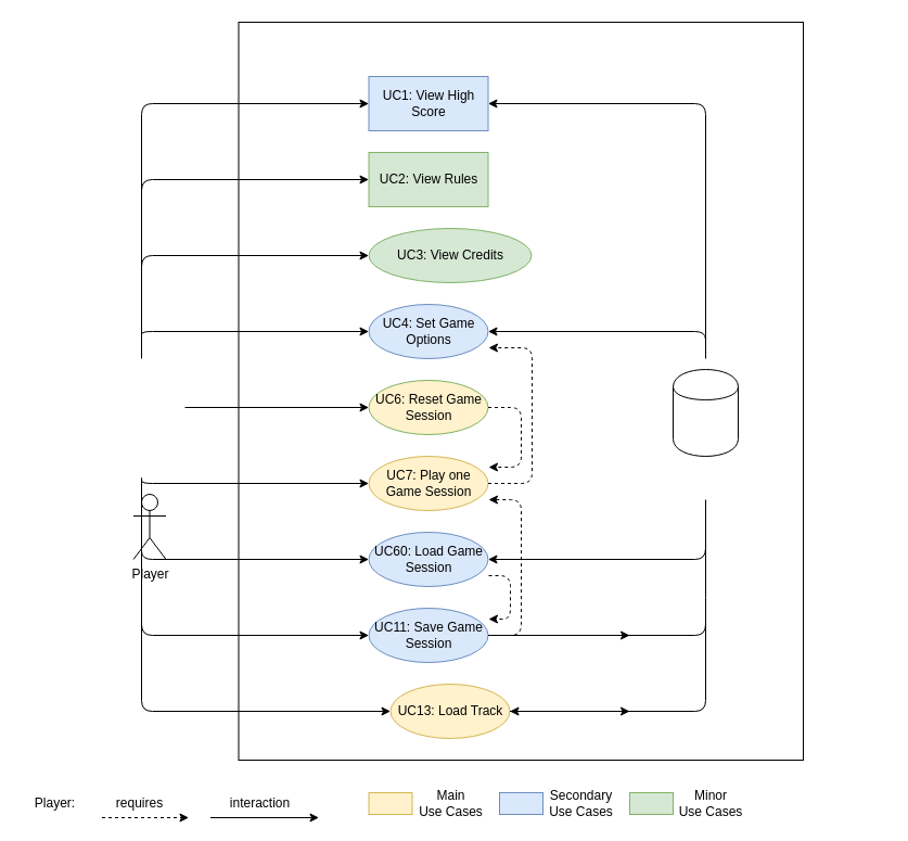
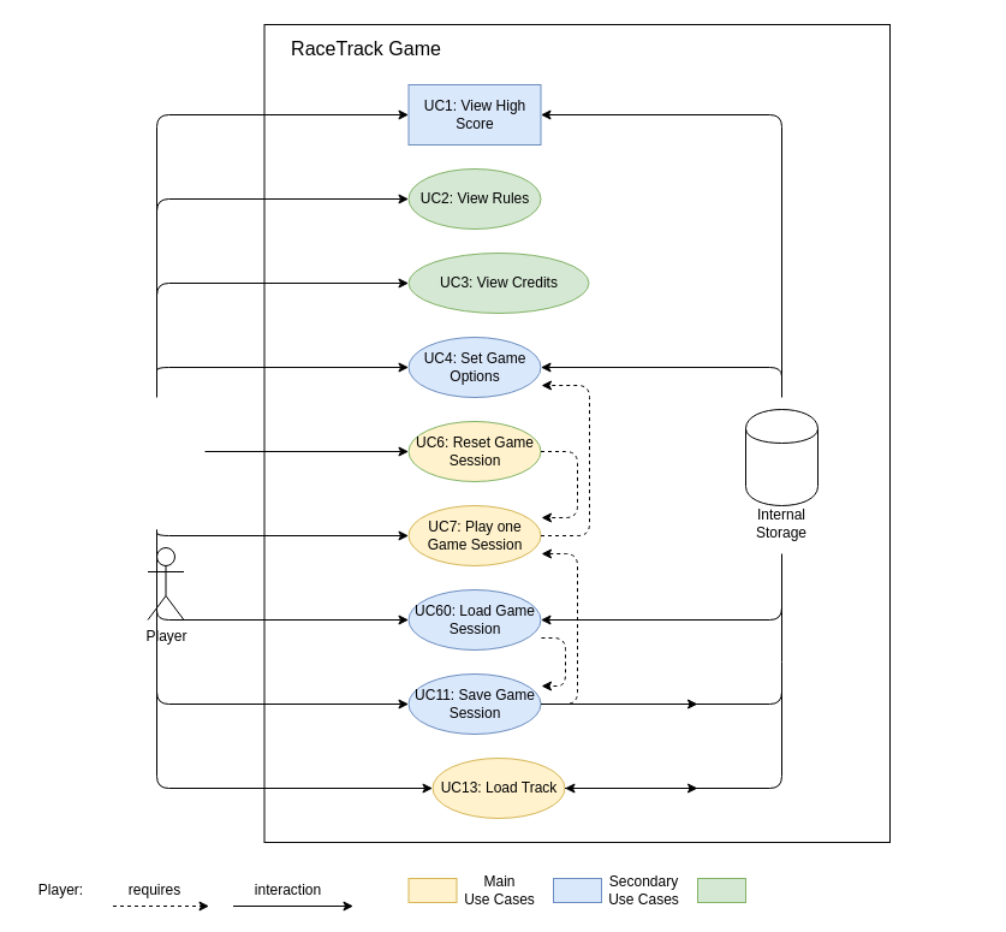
+ <mxCell id="4" value="RaceTrack Game" style="text;html=1;strokeColor=none;fillColor=none;align=center;verticalAlign=middle;whiteSpace=wrap;rounded=0;fontSize=16;" parent="1" vertex="1"><mxGeometry x="228.5" y="30" width="151" height="20" as="geometry" /></mxCell>
- <mxCell id="17" value="&lt;span style=&quot;white-space: normal&quot;&gt;UC2: View Rules&lt;/span&gt;" style="whiteSpace=wrap;html=1;fillColor=#d5e8d4;strokeColor=#82b366;rounded=0;" vertex="1" parent="1"><mxGeometry x="339.5" y="140" width="110" height="50" as="geometry" /></mxCell>
+ <mxCell id="17" value="&lt;span style=&quot;white-space: normal&quot;&gt;UC2: View Rules&lt;/span&gt;" style="ellipse;whiteSpace=wrap;html=1;fillColor=#d5e8d4;strokeColor=#82b366;" vertex="1" parent="1"><mxGeometry x="339.5" y="140" width="110" height="50" as="geometry" /></mxCell>
+ <mxCell id="31" value="Internal Storage" style="text;html=1;strokeColor=none;fillColor=none;align=center;verticalAlign=middle;whiteSpace=wrap;rounded=0;" vertex="1" parent="29"><mxGeometry x="10" y="85" width="40" height="20" as="geometry" /></mxCell>
- <mxCell id="48" value="Minor &lt;br&gt;Use Cases" style="text;html=1;strokeColor=none;fillColor=none;align=center;verticalAlign=middle;whiteSpace=wrap;rounded=0;" vertex="1" parent="1"><mxGeometry x="620" y="730" width="70" height="20" as="geometry" /></mxCell>
